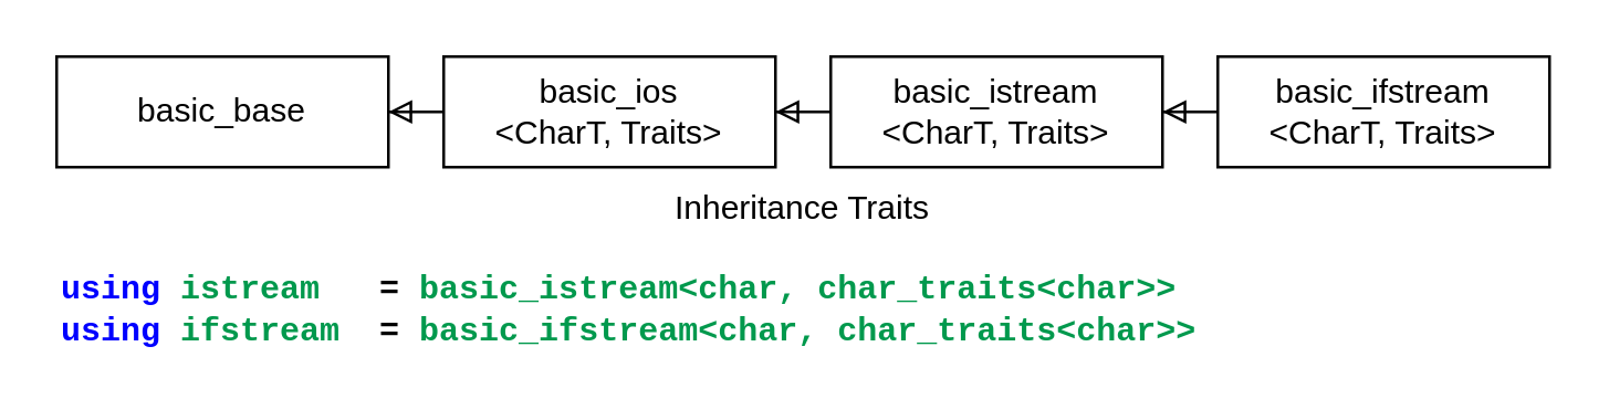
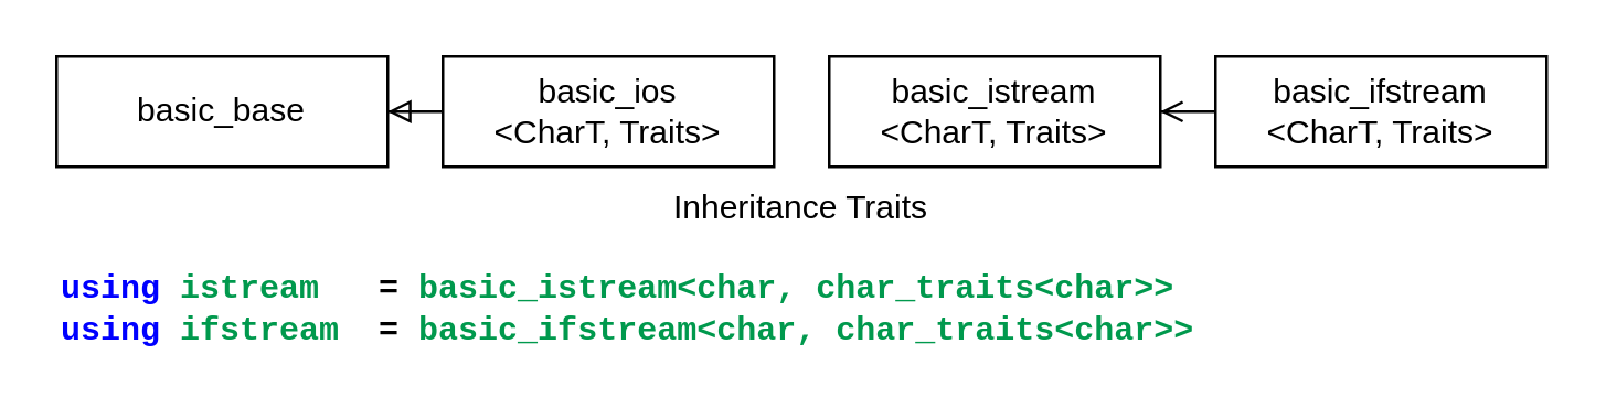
- <mxCell id="5" value="" style="edgeStyle=orthogonalEdgeStyle;rounded=0;jumpSize=6;orthogonalLoop=1;jettySize=auto;html=1;endArrow=block;endFill=0;" edge="1" parent="1" source="6" target="4"><mxGeometry relative="1" as="geometry" /></mxCell>
- <mxCell id="7" value="" style="edgeStyle=orthogonalEdgeStyle;rounded=0;jumpSize=6;orthogonalLoop=1;jettySize=auto;html=1;endArrow=block;endFill=0;" edge="1" parent="1" source="8" target="6"><mxGeometry relative="1" as="geometry" /></mxCell>
+ <mxCell id="7" value="" style="edgeStyle=orthogonalEdgeStyle;rounded=0;jumpSize=6;orthogonalLoop=1;jettySize=auto;html=1;endArrow=open;endFill=0;" edge="1" parent="1" source="8" target="6"><mxGeometry relative="1" as="geometry" /></mxCell>
